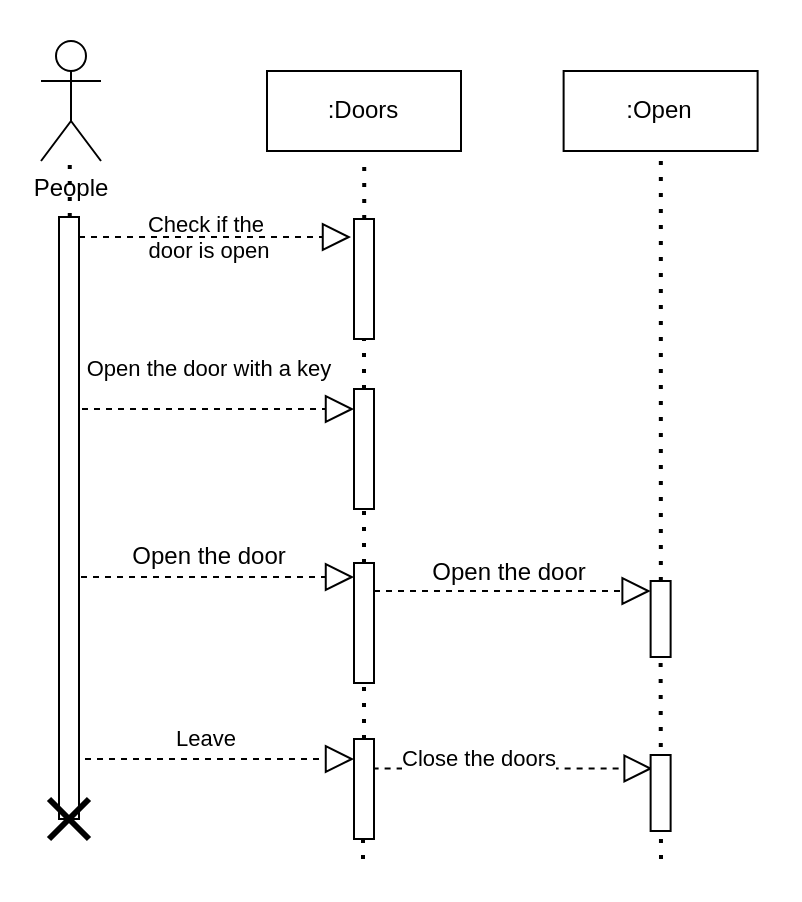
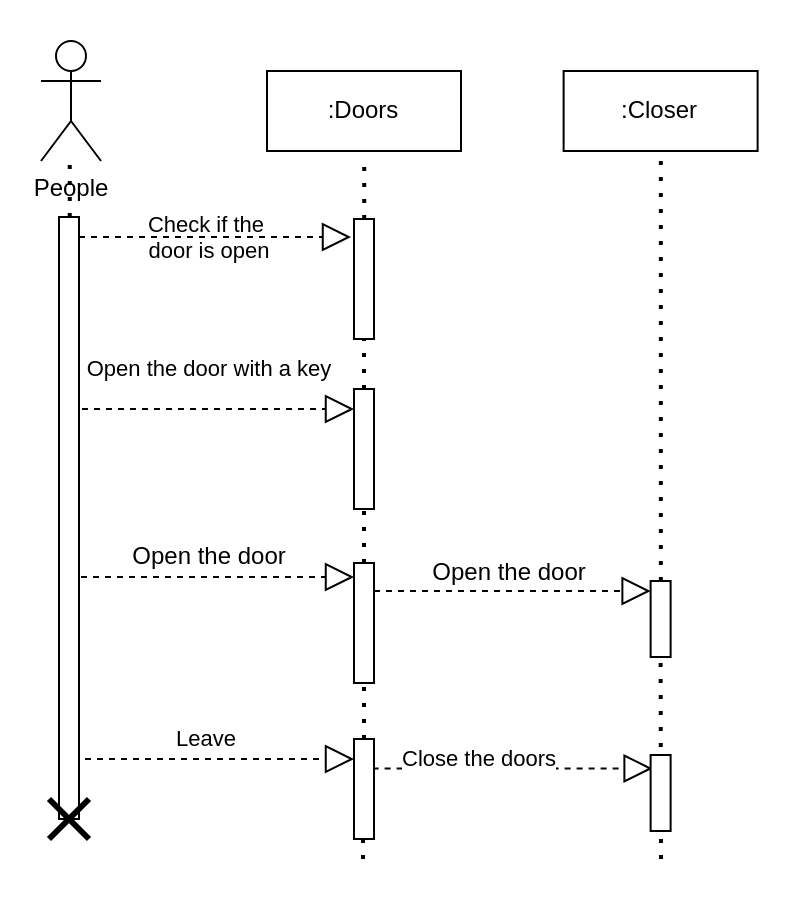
- <mxCell id="5" value=":Open" style="rounded=0;whiteSpace=wrap;html=1;" parent="1" vertex="1"><mxGeometry x="281.31" y="35" width="97" height="40" as="geometry" /></mxCell>
+ <mxCell id="5" value=":Closer" style="rounded=0;whiteSpace=wrap;html=1;" parent="1" vertex="1"><mxGeometry x="281.31" y="35" width="97" height="40" as="geometry" /></mxCell>
